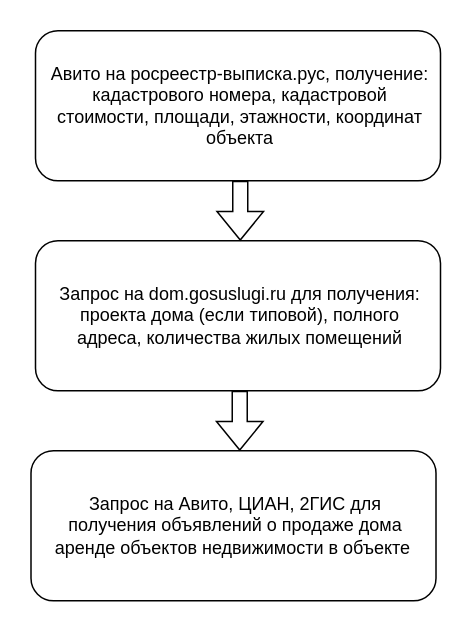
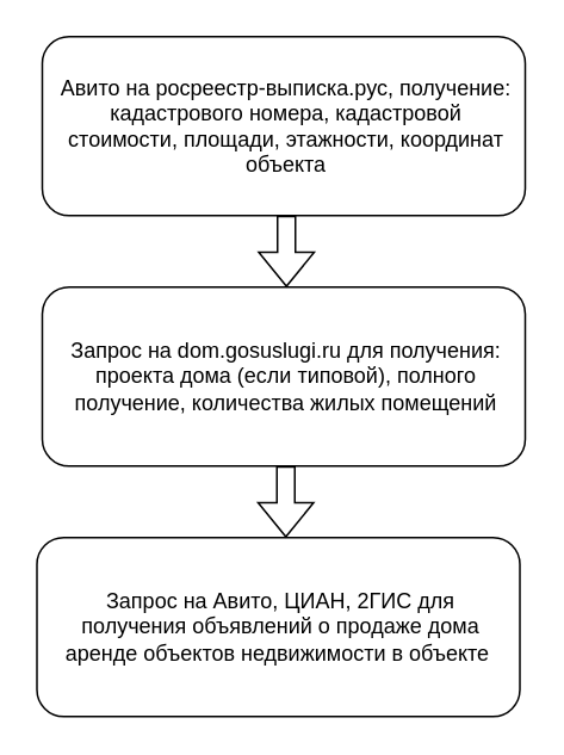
- <mxCell id="5" value="Запрос на&amp;nbsp;dom.gosuslugi.ru для получения: проекта дома (если типовой), полного адреса, количества жилых помещений" style="text;html=1;align=center;verticalAlign=middle;whiteSpace=wrap;rounded=0;" vertex="1" parent="1"><mxGeometry x="32" y="160" width="255" height="100" as="geometry" /></mxCell>
+ <mxCell id="5" value="Запрос на&amp;nbsp;dom.gosuslugi.ru для получения: проекта дома (если типовой), полного получение, количества жилых помещений" style="text;html=1;align=center;verticalAlign=middle;whiteSpace=wrap;rounded=0;" vertex="1" parent="1"><mxGeometry x="32" y="160" width="255" height="100" as="geometry" /></mxCell>
